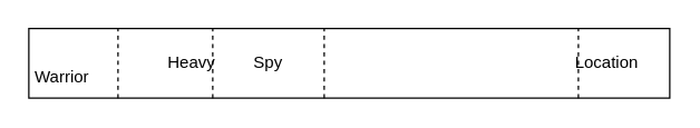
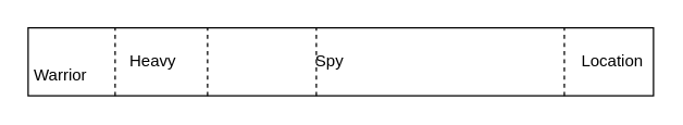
- <mxCell id="6" value="Heavy" style="text;html=1;strokeColor=none;fillColor=none;align=center;verticalAlign=middle;whiteSpace=wrap;rounded=0;" vertex="1" parent="1"><mxGeometry x="117" y="35" width="40" height="20" as="geometry" /></mxCell>
+ <mxCell id="6" value="Heavy" style="text;html=1;strokeColor=none;fillColor=none;align=center;verticalAlign=middle;whiteSpace=wrap;rounded=0;" vertex="1" parent="1"><mxGeometry x="92" y="35" width="40" height="20" as="geometry" /></mxCell>
- <mxCell id="8" value="Spy" style="text;html=1;strokeColor=none;fillColor=none;align=center;verticalAlign=middle;whiteSpace=wrap;rounded=0;" vertex="1" parent="1"><mxGeometry x="172" y="35" width="40" height="20" as="geometry" /></mxCell>
+ <mxCell id="8" value="Spy" style="text;html=1;strokeColor=none;fillColor=none;align=center;verticalAlign=middle;whiteSpace=wrap;rounded=0;" vertex="1" parent="1"><mxGeometry x="222" y="35" width="40" height="20" as="geometry" /></mxCell>
- <mxCell id="10" value="Location" style="text;html=1;strokeColor=none;fillColor=none;align=center;verticalAlign=middle;whiteSpace=wrap;rounded=0;" vertex="1" parent="1"><mxGeometry x="415" y="35" width="40" height="20" as="geometry" /></mxCell>
+ <mxCell id="10" value="Location" style="text;html=1;strokeColor=none;fillColor=none;align=center;verticalAlign=middle;whiteSpace=wrap;rounded=0;" vertex="1" parent="1"><mxGeometry x="430" y="35" width="40" height="20" as="geometry" /></mxCell>
